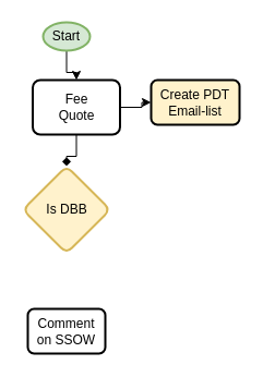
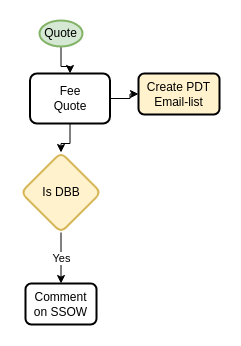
- <mxCell id="3" value="Start" style="strokeWidth=2;html=1;shape=mxgraph.flowchart.start_1;whiteSpace=wrap;fillColor=#d5e8d4;strokeColor=#82b366;" vertex="1" parent="1"><mxGeometry x="39" y="20" width="43" height="26" as="geometry" /></mxCell>
+ <mxCell id="3" value="Quote" style="strokeWidth=2;html=1;shape=mxgraph.flowchart.start_1;whiteSpace=wrap;fillColor=#d5e8d4;strokeColor=#82b366;" vertex="1" parent="1"><mxGeometry x="39" y="20" width="43" height="26" as="geometry" /></mxCell>
- <mxCell id="5" value="" style="edgeStyle=orthogonalEdgeStyle;rounded=0;orthogonalLoop=1;jettySize=auto;html=1;endArrow=diamond;" edge="1" parent="1" source="6" target="9"><mxGeometry relative="1" as="geometry" /></mxCell>
+ <mxCell id="5" value="" style="edgeStyle=orthogonalEdgeStyle;rounded=0;orthogonalLoop=1;jettySize=auto;html=1;" edge="1" parent="1" source="6" target="9"><mxGeometry relative="1" as="geometry" /></mxCell>
+ <mxCell id="8" value="Yes" style="edgeStyle=orthogonalEdgeStyle;rounded=0;orthogonalLoop=1;jettySize=auto;html=1;" edge="1" parent="1" source="9" target="10"><mxGeometry relative="1" as="geometry" /></mxCell>
